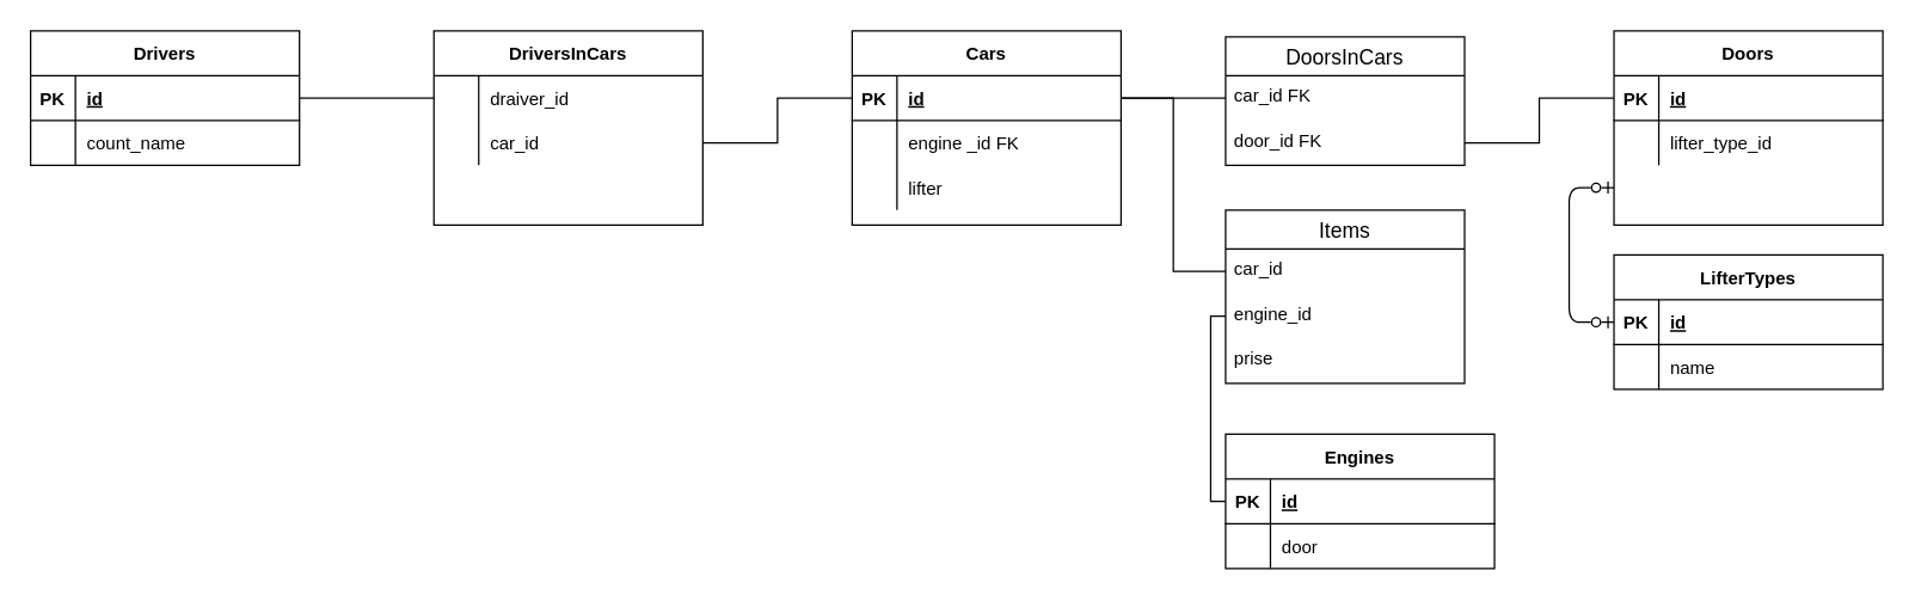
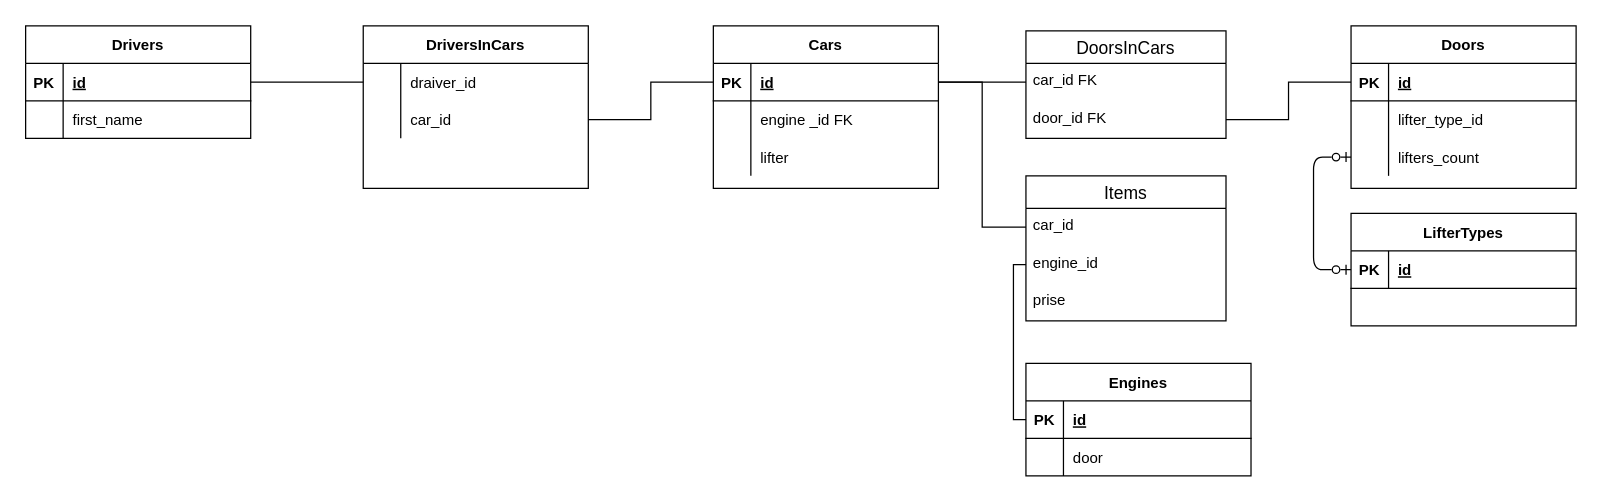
- <mxCell id="43" value="count_name" style="shape=partialRectangle;connectable=0;fillColor=none;top=0;left=0;bottom=0;right=0;align=left;spacingLeft=6;overflow=hidden;" parent="41" vertex="1"><mxGeometry x="30" width="150" height="30" as="geometry"><mxRectangle width="150" height="30" as="alternateBounds" /></mxGeometry></mxCell>
+ <mxCell id="43" value="first_name" style="shape=partialRectangle;connectable=0;fillColor=none;top=0;left=0;bottom=0;right=0;align=left;spacingLeft=6;overflow=hidden;" parent="41" vertex="1"><mxGeometry x="30" width="150" height="30" as="geometry"><mxRectangle width="150" height="30" as="alternateBounds" /></mxGeometry></mxCell>
+ <mxCell id="28" value="lifters_count" style="shape=partialRectangle;connectable=0;fillColor=none;top=0;left=0;bottom=0;right=0;align=left;spacingLeft=6;overflow=hidden;" parent="26" vertex="1"><mxGeometry x="30" width="150" height="30" as="geometry"><mxRectangle width="150" height="30" as="alternateBounds" /></mxGeometry></mxCell>
- <mxCell id="35" value="name" style="shape=partialRectangle;connectable=0;fillColor=none;top=0;left=0;bottom=0;right=0;align=left;spacingLeft=6;overflow=hidden;" parent="33" vertex="1"><mxGeometry x="30" width="150" height="30" as="geometry"><mxRectangle width="150" height="30" as="alternateBounds" /></mxGeometry></mxCell>
